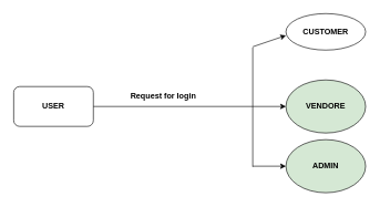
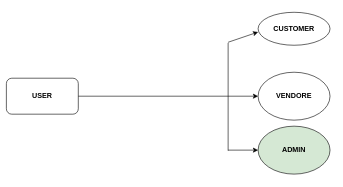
- <mxCell id="11" value="Request for login" style="text;html=1;align=center;verticalAlign=middle;resizable=0;points=[];autosize=1;strokeColor=none;fillColor=none;fontStyle=1" vertex="1" parent="1"><mxGeometry x="185" y="130" width="120" height="30" as="geometry" /></mxCell>
- <mxCell id="2" value="USER" style="rounded=1;whiteSpace=wrap;html=1;fontStyle=1" vertex="1" parent="1"><mxGeometry x="20" y="130" width="120" height="60" as="geometry" /></mxCell>
+ <mxCell id="2" value="USER" style="rounded=1;whiteSpace=wrap;html=1;fontStyle=1" vertex="1" parent="1"><mxGeometry x="10" y="130" width="120" height="60" as="geometry" /></mxCell>
- <mxCell id="4" value="VENDORE" style="ellipse;whiteSpace=wrap;html=1;fontStyle=1;fillColor=#d5e8d4;" vertex="1" parent="1"><mxGeometry x="430" y="120" width="120" height="80" as="geometry" /></mxCell>
+ <mxCell id="4" value="VENDORE" style="ellipse;whiteSpace=wrap;html=1;fontStyle=1" vertex="1" parent="1"><mxGeometry x="430" y="120" width="120" height="80" as="geometry" /></mxCell>
